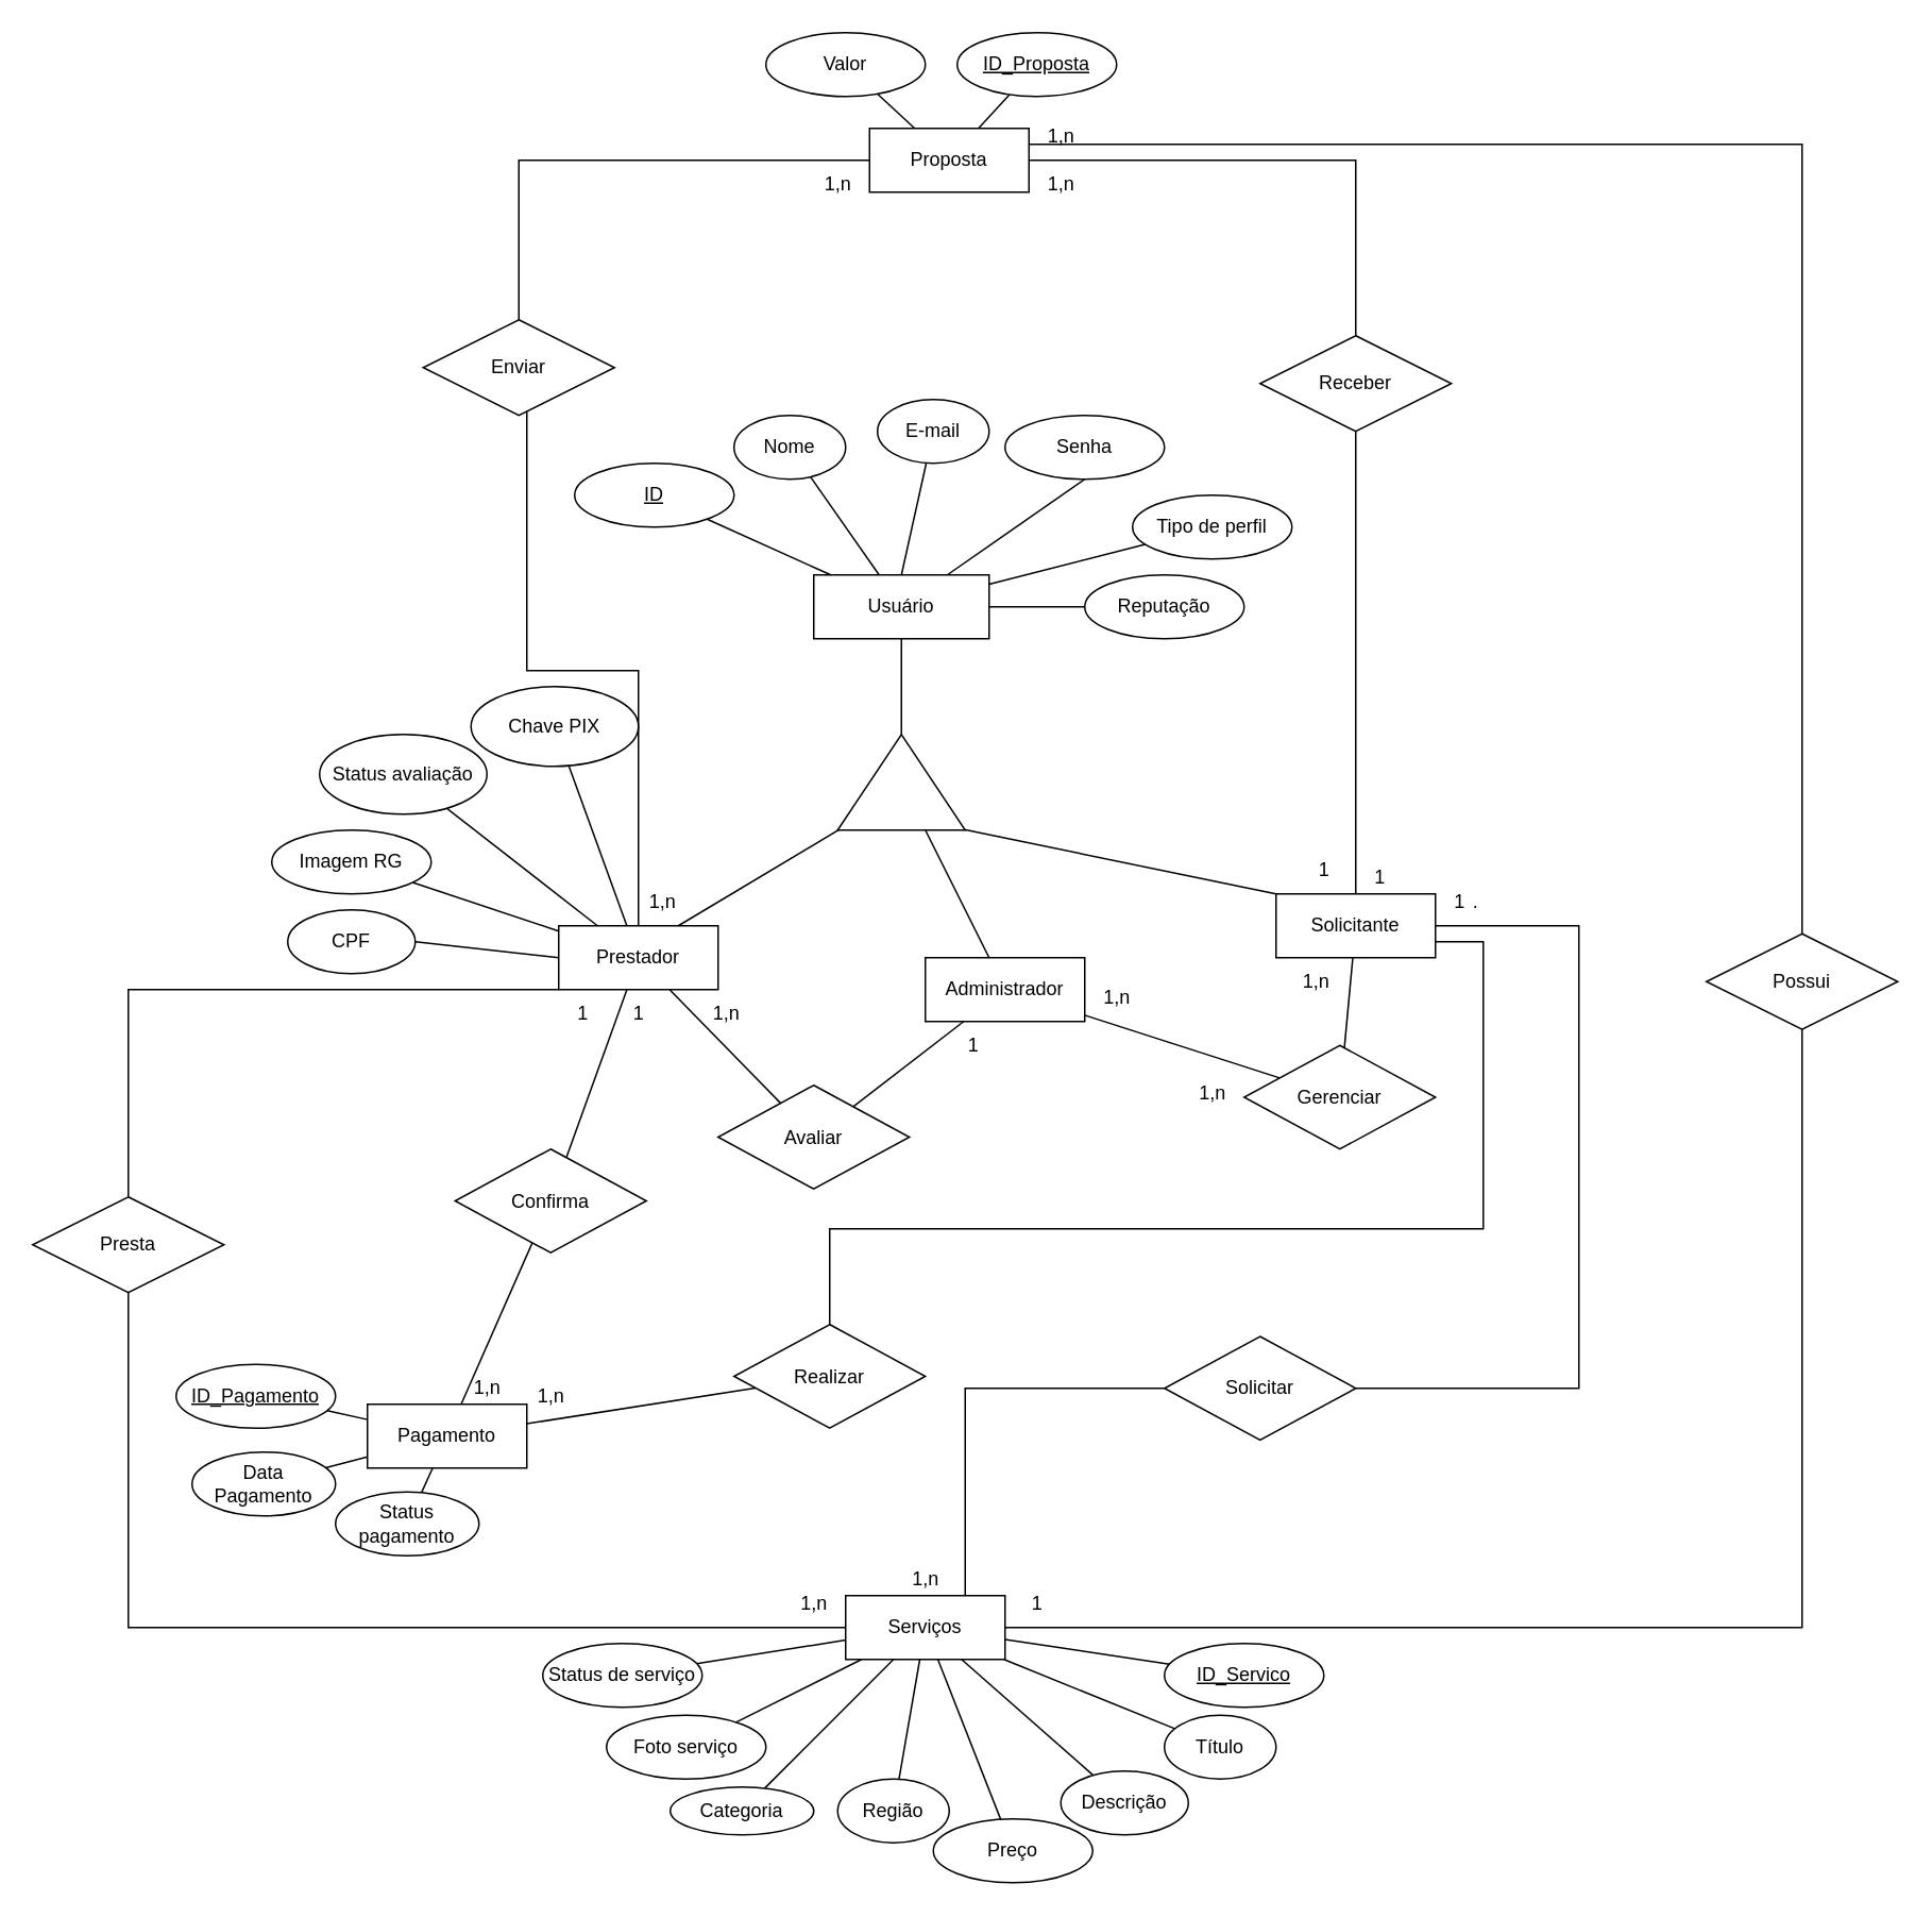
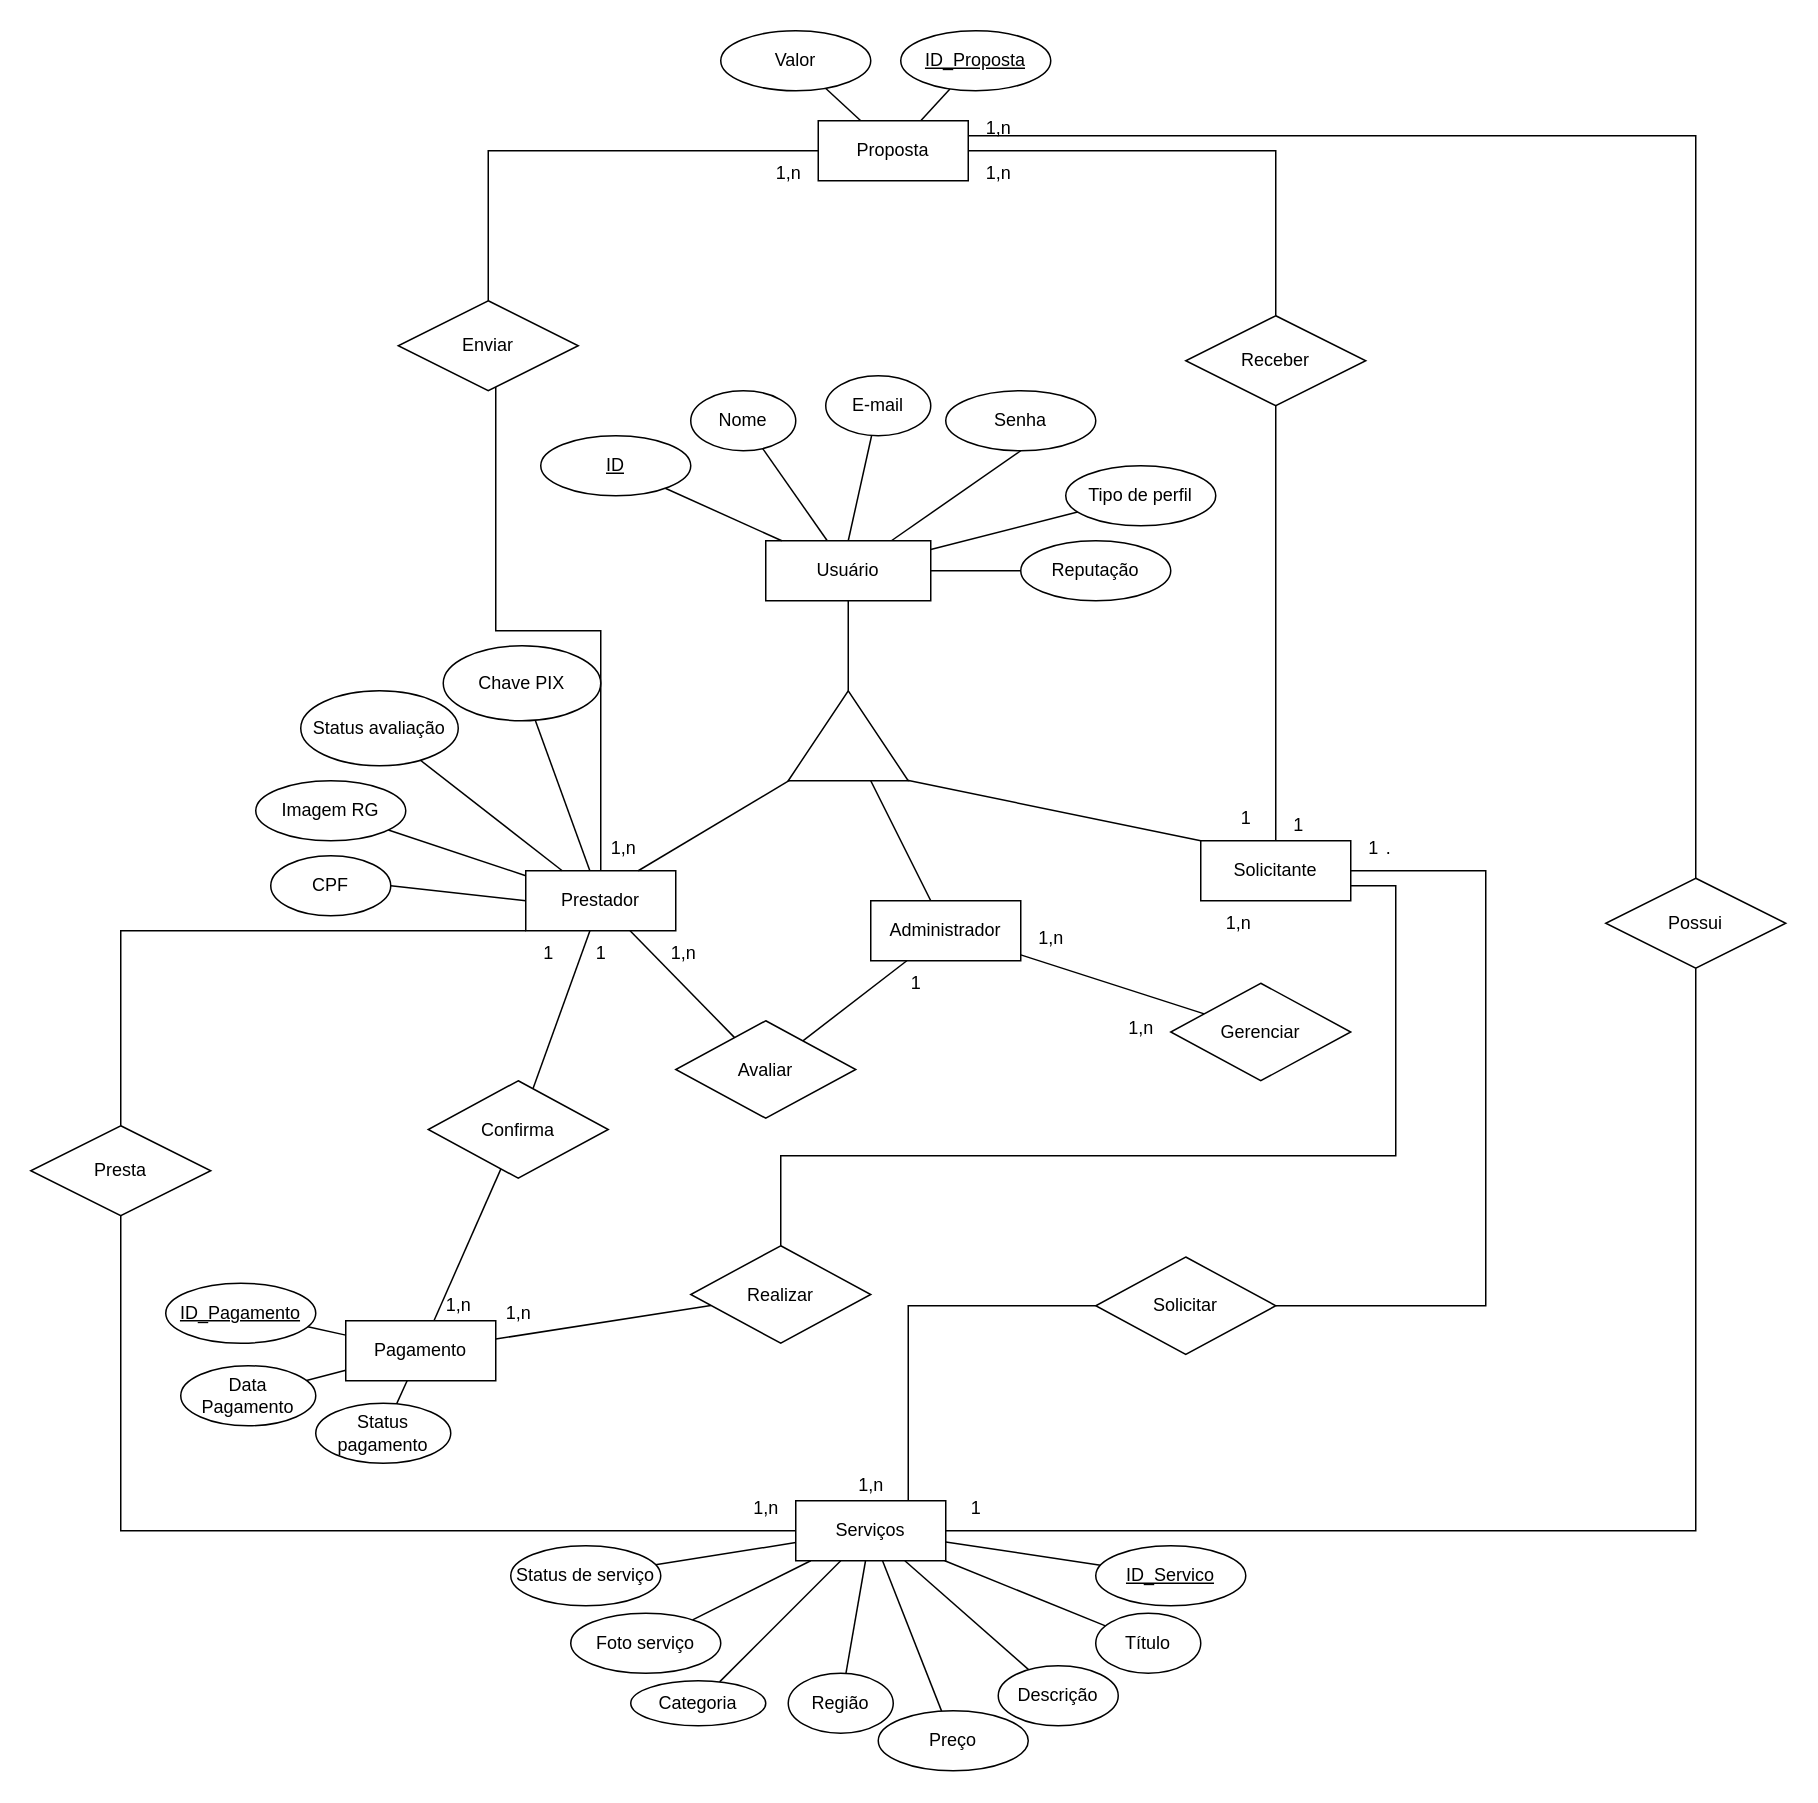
- <mxCell id="64" style="rounded=0;orthogonalLoop=1;jettySize=auto;html=1;endArrow=none;startFill=0;" parent="1" source="65" target="30" edge="1"><mxGeometry relative="1" as="geometry" /></mxCell>
